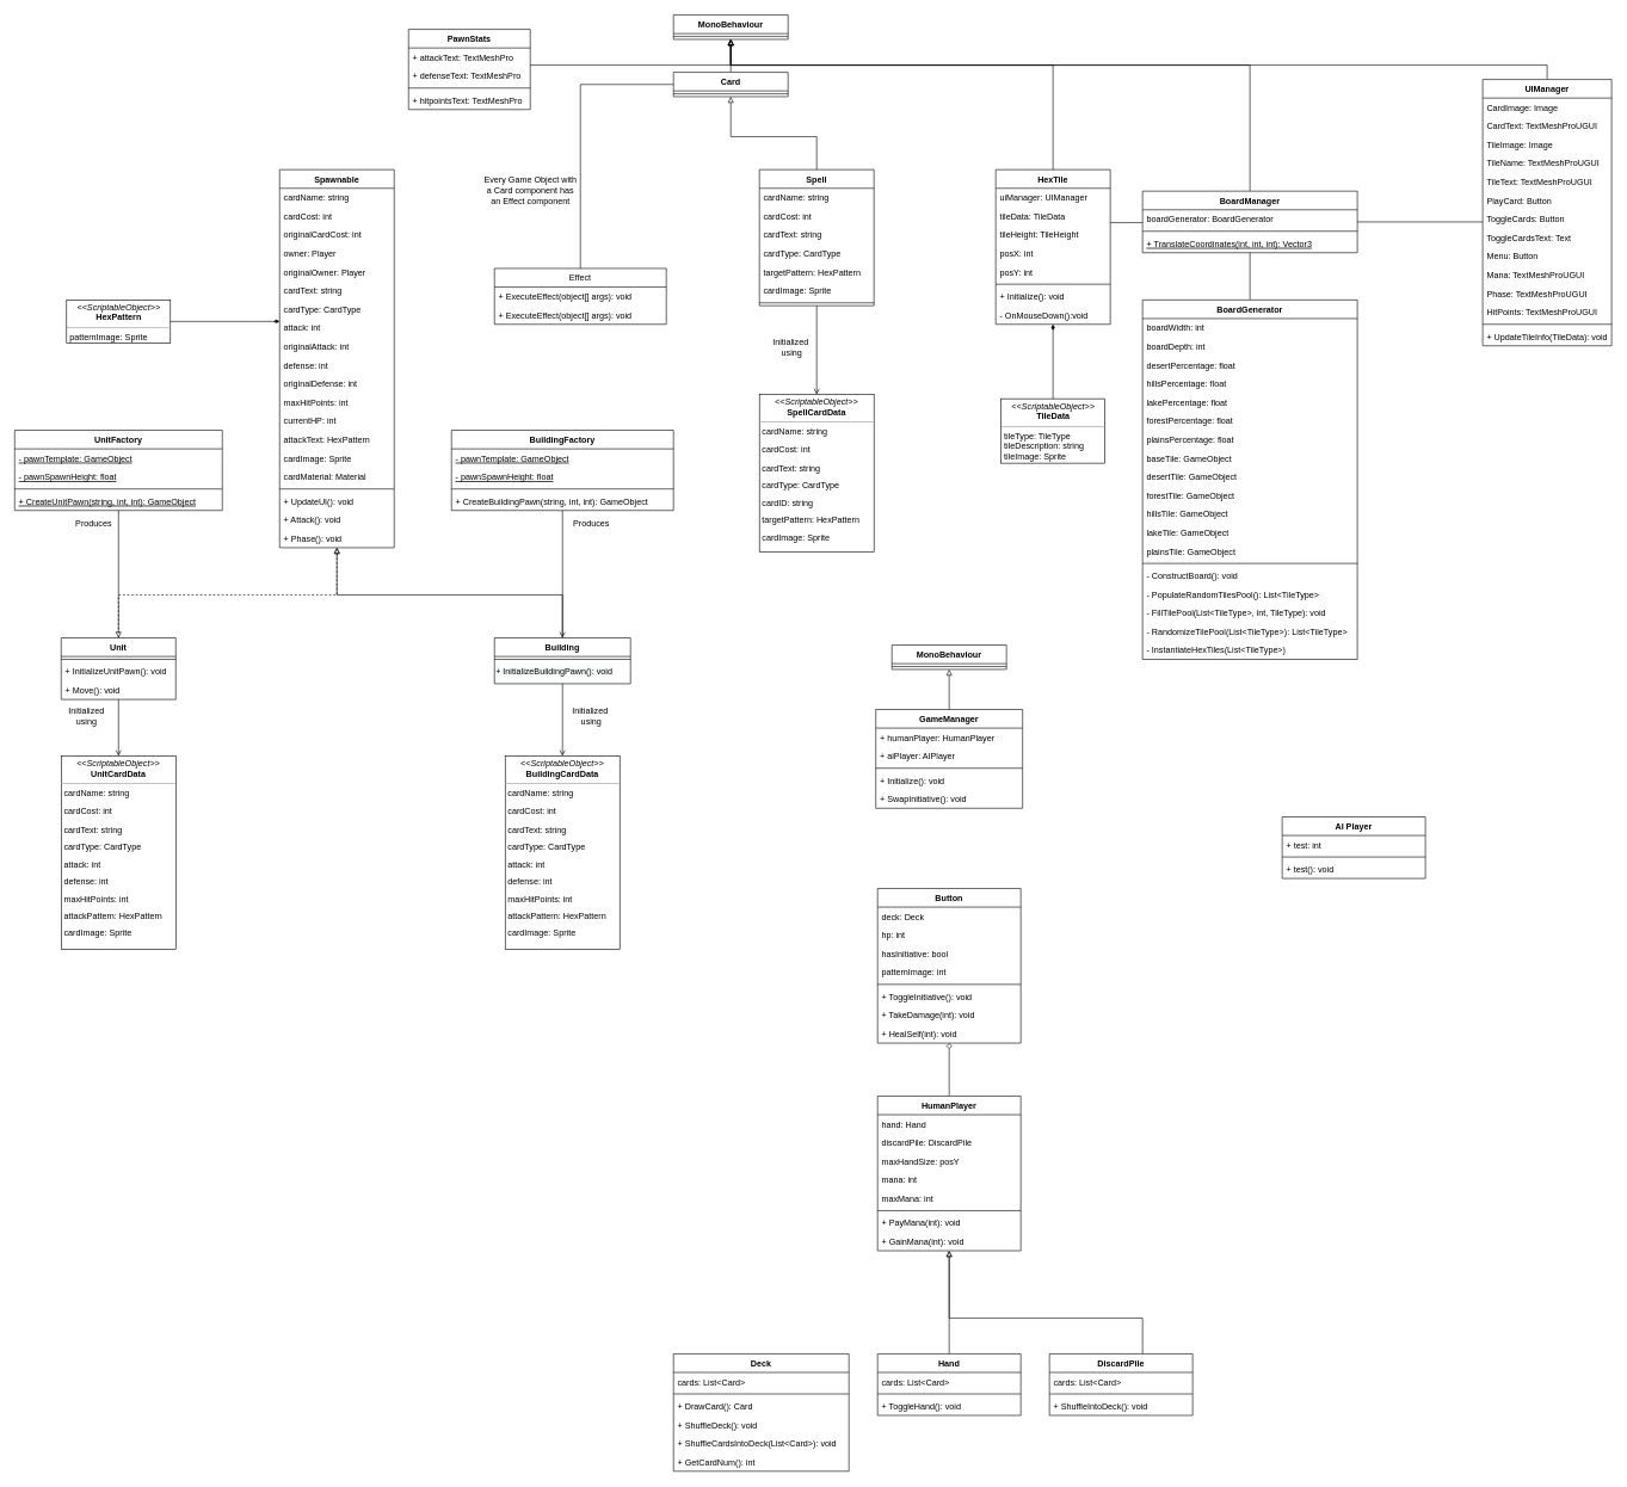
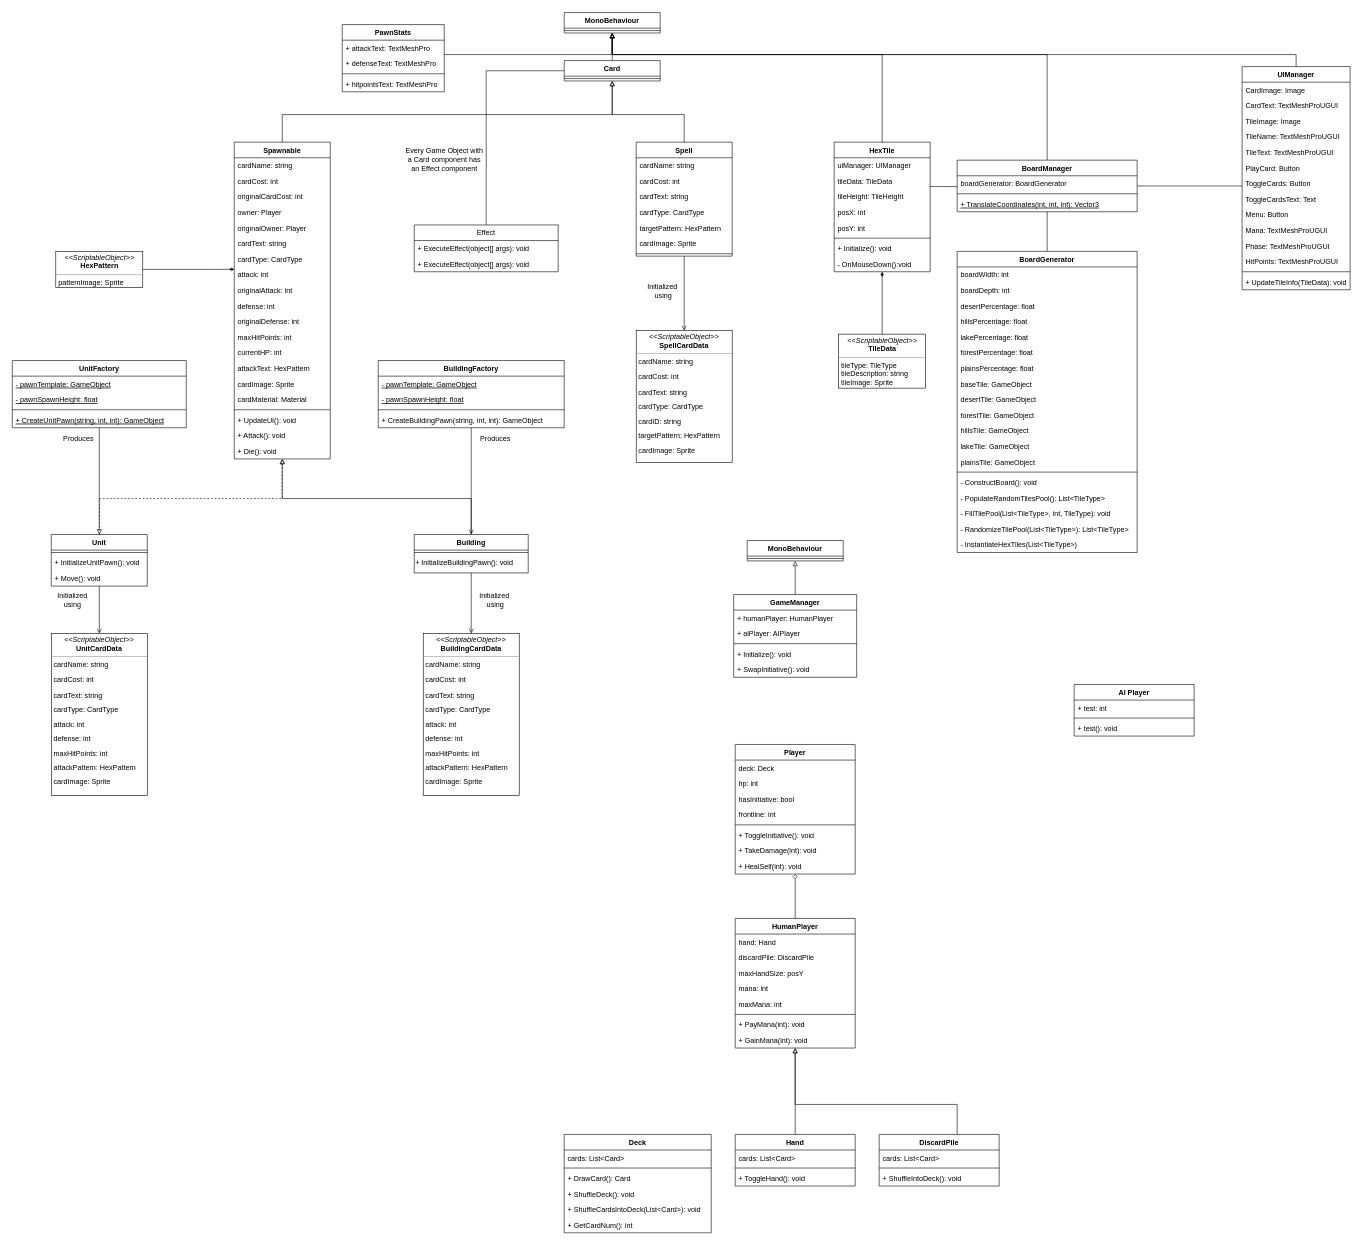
+ <mxCell id="89" style="edgeStyle=orthogonalEdgeStyle;rounded=0;orthogonalLoop=1;jettySize=auto;html=1;endArrow=block;endFill=0;strokeColor=#000000;" parent="1" source="90" target="3" edge="1"><mxGeometry relative="1" as="geometry"><Array as="points"><mxPoint x="470" y="190" /><mxPoint x="1020" y="190" /></Array></mxGeometry></mxCell>
- <mxCell id="110" value="+ Phase(): void" style="text;strokeColor=none;fillColor=none;align=left;verticalAlign=top;spacingLeft=4;spacingRight=4;overflow=hidden;rotatable=0;points=[[0,0.5],[1,0.5]];portConstraint=eastwest;" parent="90" vertex="1"><mxGeometry y="502" width="160" height="26" as="geometry" /></mxCell>
+ <mxCell id="110" value="+ Die(): void" style="text;strokeColor=none;fillColor=none;align=left;verticalAlign=top;spacingLeft=4;spacingRight=4;overflow=hidden;rotatable=0;points=[[0,0.5],[1,0.5]];portConstraint=eastwest;" parent="90" vertex="1"><mxGeometry y="502" width="160" height="26" as="geometry" /></mxCell>
- <mxCell id="118" value="Button" style="swimlane;fontStyle=1;align=center;verticalAlign=top;childLayout=stackLayout;horizontal=1;startSize=26;horizontalStack=0;resizeParent=1;resizeParentMax=0;resizeLast=0;collapsible=1;marginBottom=0;" parent="1" vertex="1"><mxGeometry x="1225" y="1240" width="200" height="216" as="geometry" /></mxCell>
+ <mxCell id="118" value="Player" style="swimlane;fontStyle=1;align=center;verticalAlign=top;childLayout=stackLayout;horizontal=1;startSize=26;horizontalStack=0;resizeParent=1;resizeParentMax=0;resizeLast=0;collapsible=1;marginBottom=0;" parent="1" vertex="1"><mxGeometry x="1225" y="1240" width="200" height="216" as="geometry" /></mxCell>
- <mxCell id="122" value="patternImage: int" style="text;strokeColor=none;fillColor=none;align=left;verticalAlign=top;spacingLeft=4;spacingRight=4;overflow=hidden;rotatable=0;points=[[0,0.5],[1,0.5]];portConstraint=eastwest;" vertex="1" parent="118"><mxGeometry y="104" width="200" height="26" as="geometry" /></mxCell>
+ <mxCell id="122" value="frontline: int" style="text;strokeColor=none;fillColor=none;align=left;verticalAlign=top;spacingLeft=4;spacingRight=4;overflow=hidden;rotatable=0;points=[[0,0.5],[1,0.5]];portConstraint=eastwest;" vertex="1" parent="118"><mxGeometry y="104" width="200" height="26" as="geometry" /></mxCell>
